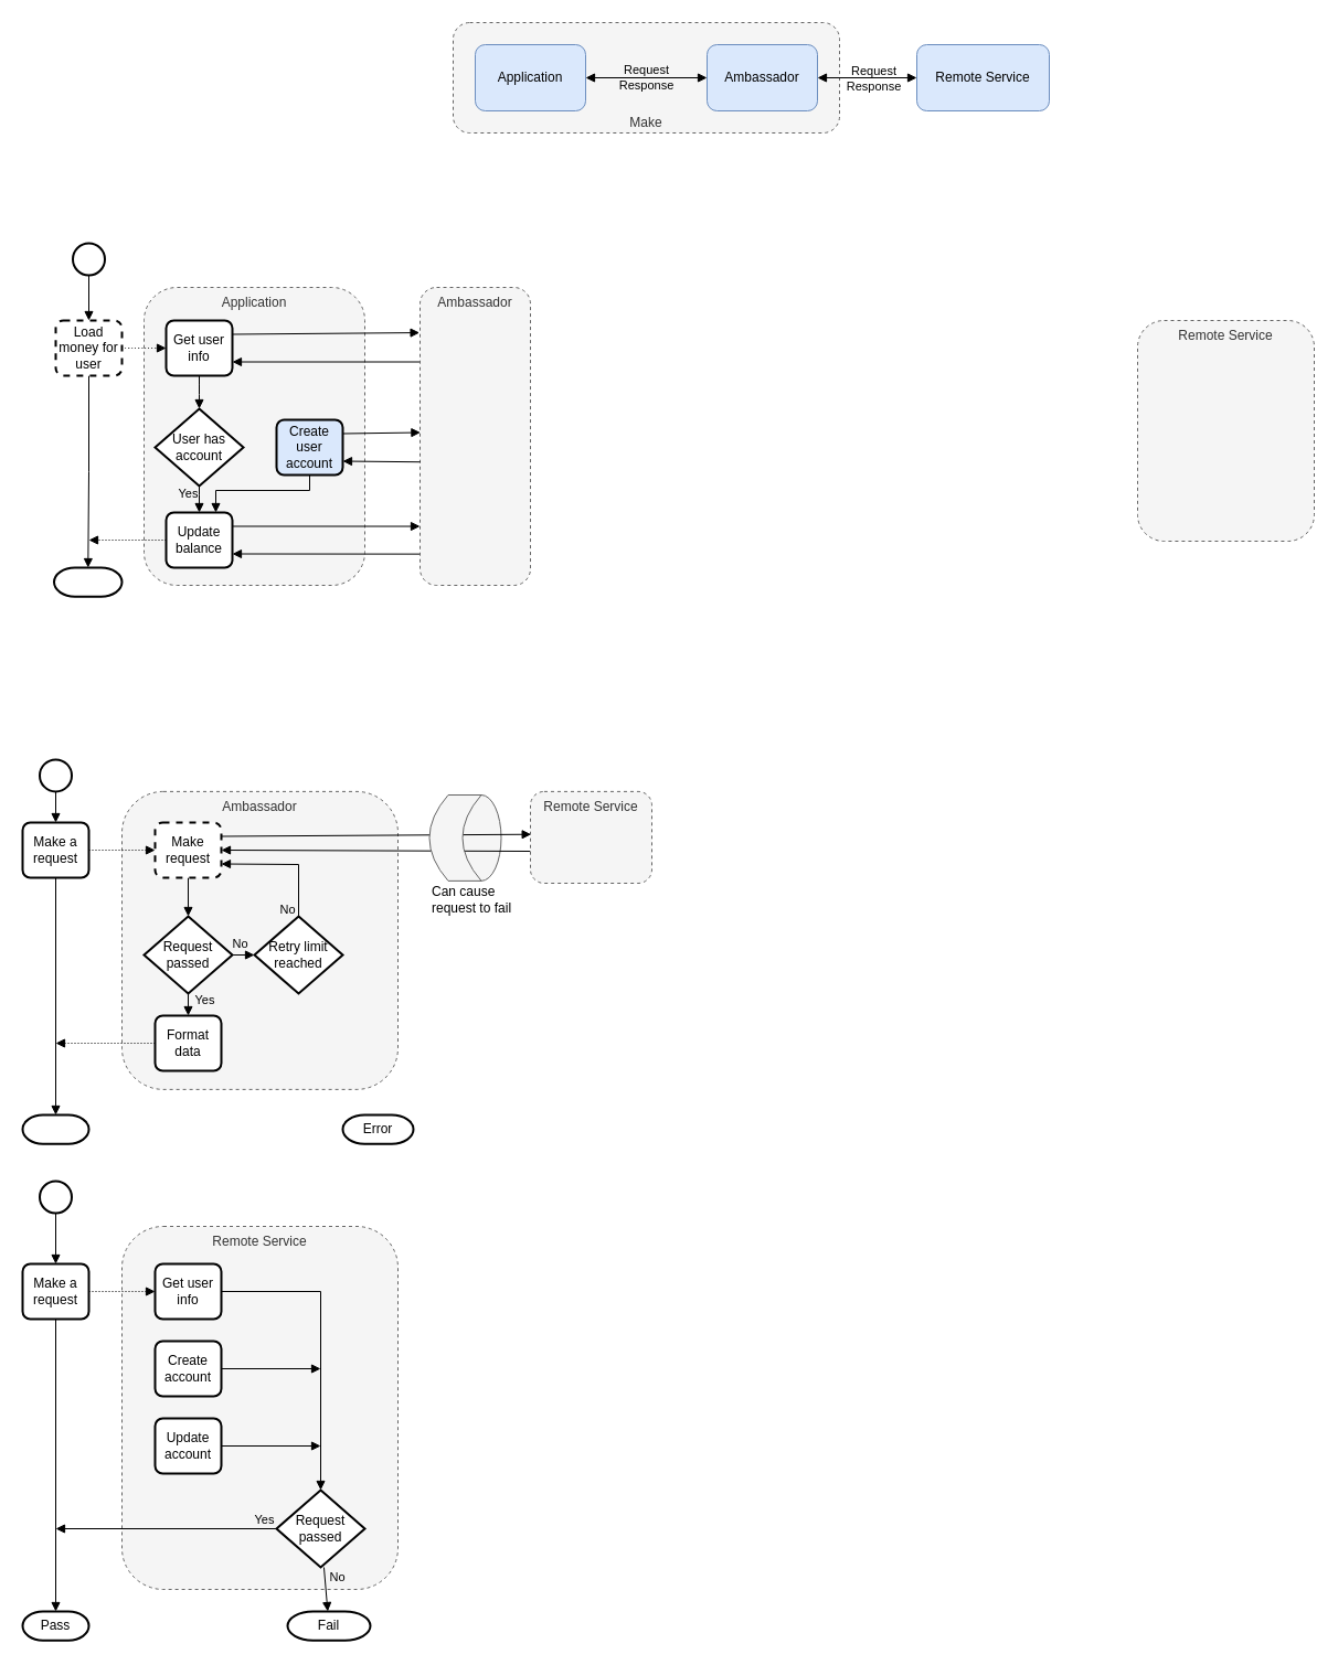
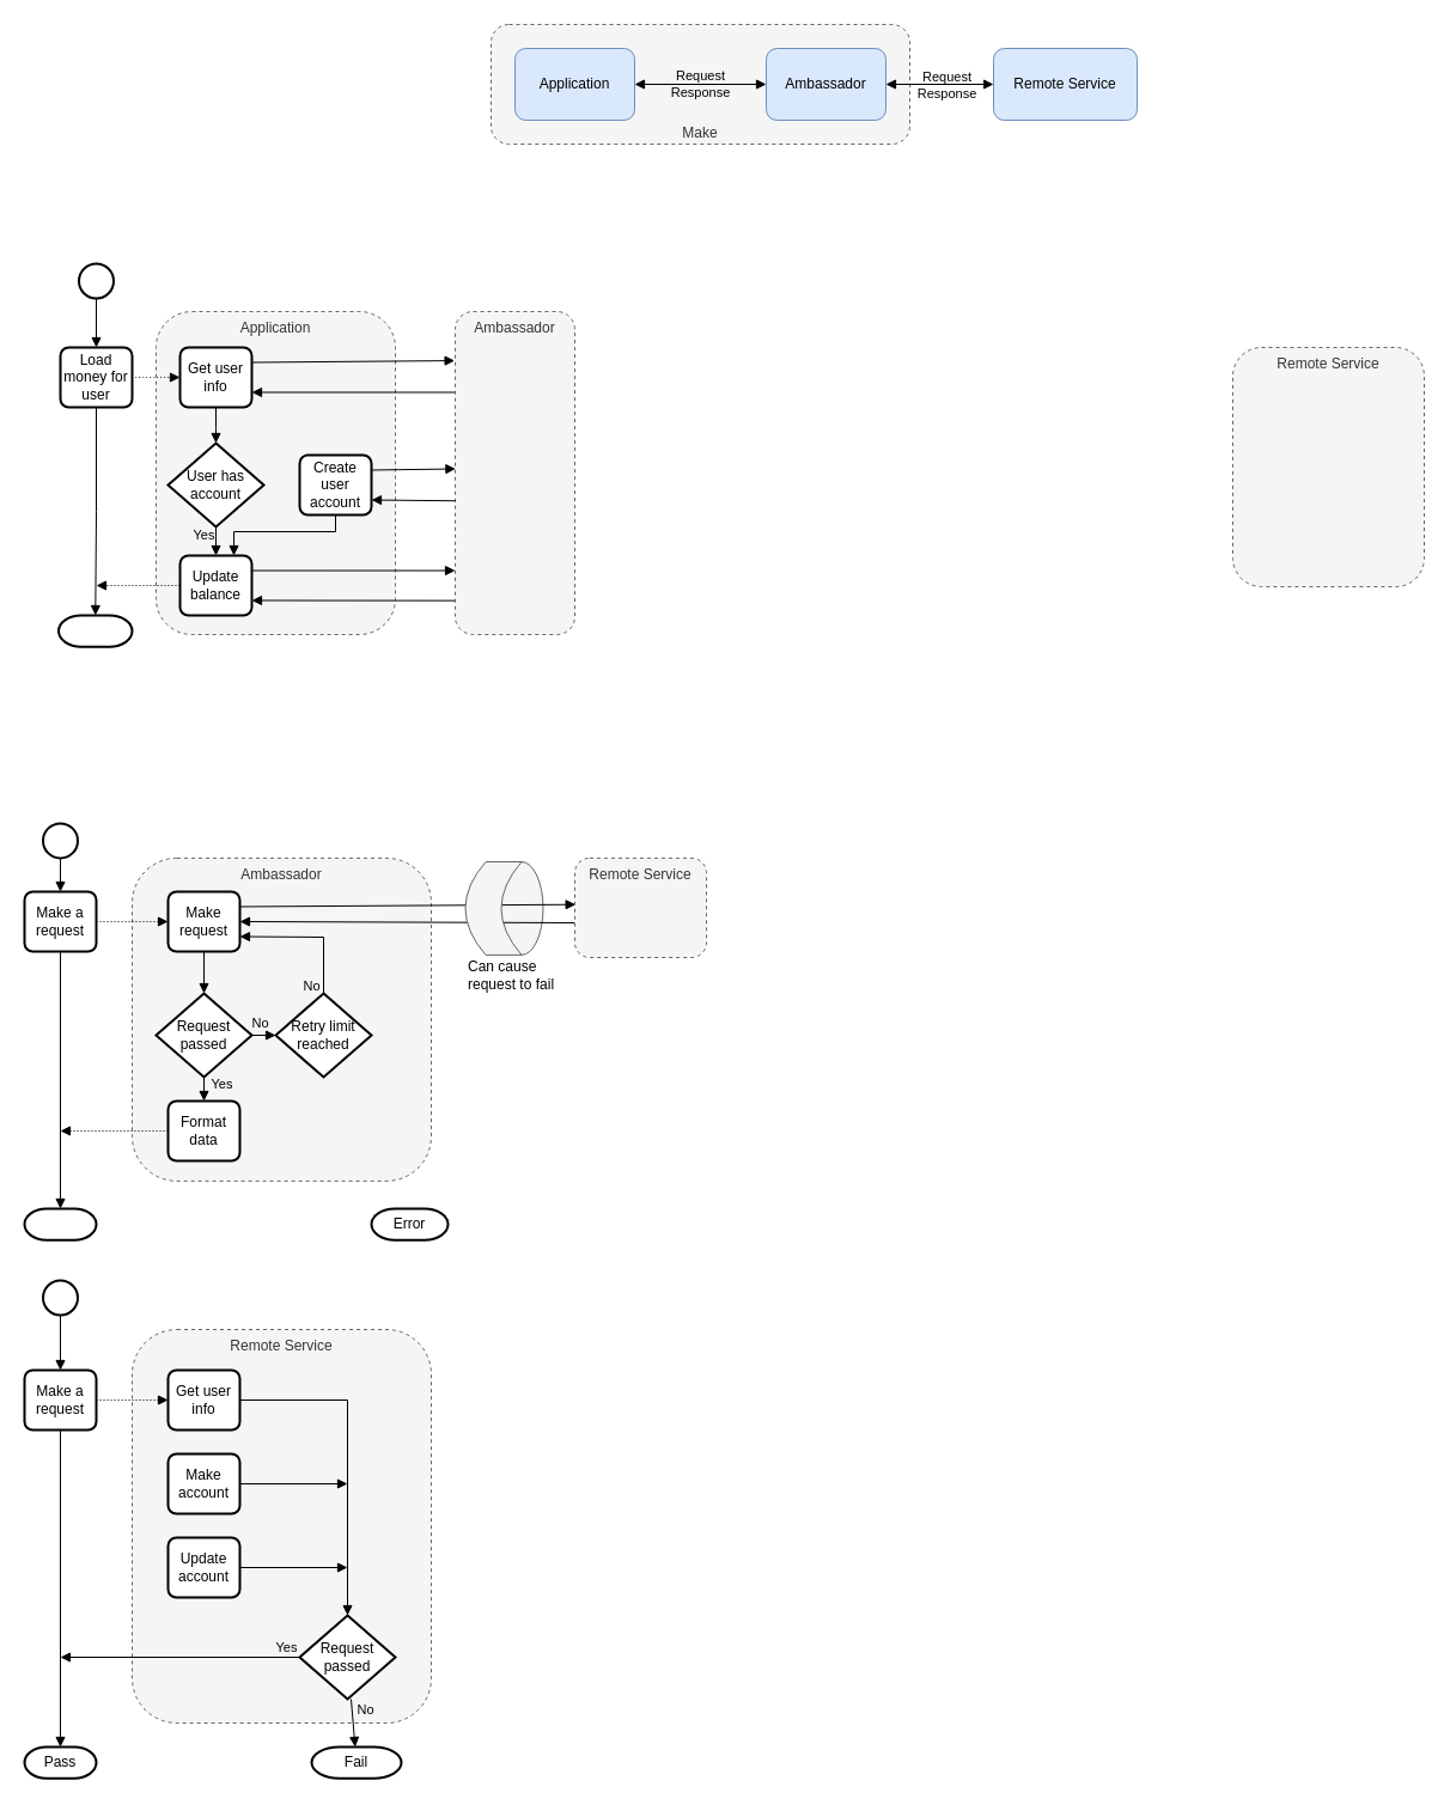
- <mxCell id="24" value="Load money for user" style="rounded=1;whiteSpace=wrap;html=1;absoluteArcSize=1;arcSize=14;strokeWidth=2;labelBackgroundColor=none;dashed=1;" parent="1" vertex="1"><mxGeometry x="50" y="290" width="60" height="50" as="geometry" /></mxCell>
+ <mxCell id="24" value="Load money for user" style="rounded=1;whiteSpace=wrap;html=1;absoluteArcSize=1;arcSize=14;strokeWidth=2;labelBackgroundColor=none;" parent="1" vertex="1"><mxGeometry x="50" y="290" width="60" height="50" as="geometry" /></mxCell>
- <mxCell id="19" value="Create user account" style="rounded=1;whiteSpace=wrap;html=1;absoluteArcSize=1;arcSize=14;strokeWidth=2;labelBackgroundColor=none;fillColor=#dae8fc;" parent="1" vertex="1"><mxGeometry x="250" y="380" width="60" height="50" as="geometry" /></mxCell>
+ <mxCell id="19" value="Create user account" style="rounded=1;whiteSpace=wrap;html=1;absoluteArcSize=1;arcSize=14;strokeWidth=2;labelBackgroundColor=none;" parent="1" vertex="1"><mxGeometry x="250" y="380" width="60" height="50" as="geometry" /></mxCell>
- <mxCell id="39" value="Make request" style="rounded=1;whiteSpace=wrap;html=1;absoluteArcSize=1;arcSize=14;strokeWidth=2;labelBackgroundColor=none;dashed=1;" parent="1" vertex="1"><mxGeometry x="140" y="745" width="60" height="50" as="geometry" /></mxCell>
+ <mxCell id="39" value="Make request" style="rounded=1;whiteSpace=wrap;html=1;absoluteArcSize=1;arcSize=14;strokeWidth=2;labelBackgroundColor=none;" parent="1" vertex="1"><mxGeometry x="140" y="745" width="60" height="50" as="geometry" /></mxCell>
- <mxCell id="64" value="Create account" style="rounded=1;whiteSpace=wrap;html=1;absoluteArcSize=1;arcSize=14;strokeWidth=2;labelBackgroundColor=none;" parent="1" vertex="1"><mxGeometry x="140" y="1215" width="60" height="50" as="geometry" /></mxCell>
+ <mxCell id="64" value="Make account" style="rounded=1;whiteSpace=wrap;html=1;absoluteArcSize=1;arcSize=14;strokeWidth=2;labelBackgroundColor=none;" parent="1" vertex="1"><mxGeometry x="140" y="1215" width="60" height="50" as="geometry" /></mxCell>
